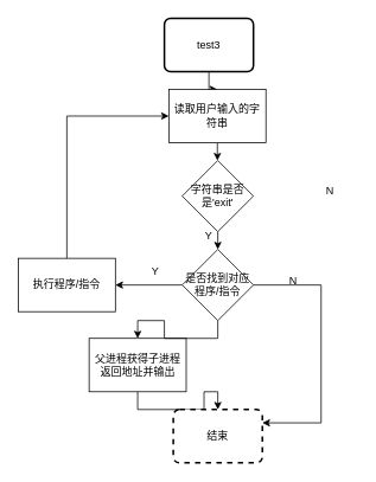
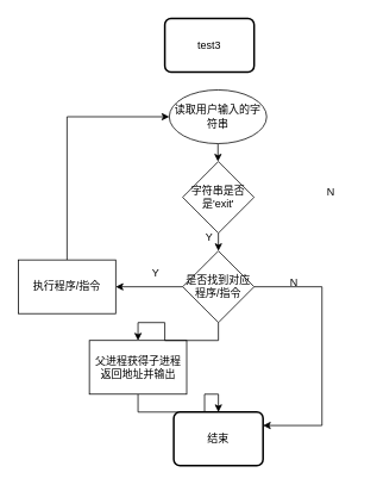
- <mxCell id="2" style="edgeStyle=orthogonalEdgeStyle;rounded=0;orthogonalLoop=1;jettySize=auto;html=1;exitX=0.5;exitY=1;exitDx=0;exitDy=0;" parent="1" source="3" target="5" edge="1"><mxGeometry relative="1" as="geometry" /></mxCell>
- <mxCell id="5" value="读取用户输入的字符串" style="rounded=0;whiteSpace=wrap;html=1;" parent="1" vertex="1"><mxGeometry x="189" y="100" width="109" height="60" as="geometry" /></mxCell>
+ <mxCell id="5" value="读取用户输入的字符串" style="ellipse;whiteSpace=wrap;html=1;" parent="1" vertex="1"><mxGeometry x="189" y="100" width="109" height="60" as="geometry" /></mxCell>
- <mxCell id="12" value="结束" style="rounded=1;whiteSpace=wrap;html=1;absoluteArcSize=1;arcSize=14;strokeWidth=2;dashed=1;" parent="1" vertex="1"><mxGeometry x="194" y="460" width="100" height="60" as="geometry" /></mxCell>
+ <mxCell id="12" value="结束" style="rounded=1;whiteSpace=wrap;html=1;absoluteArcSize=1;arcSize=14;strokeWidth=2;" parent="1" vertex="1"><mxGeometry x="194" y="460" width="100" height="60" as="geometry" /></mxCell>
